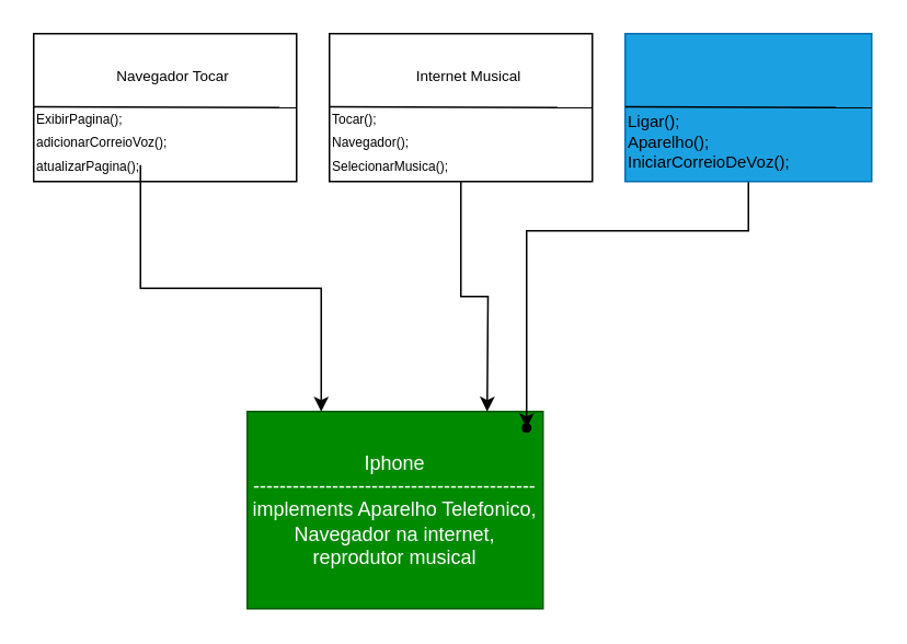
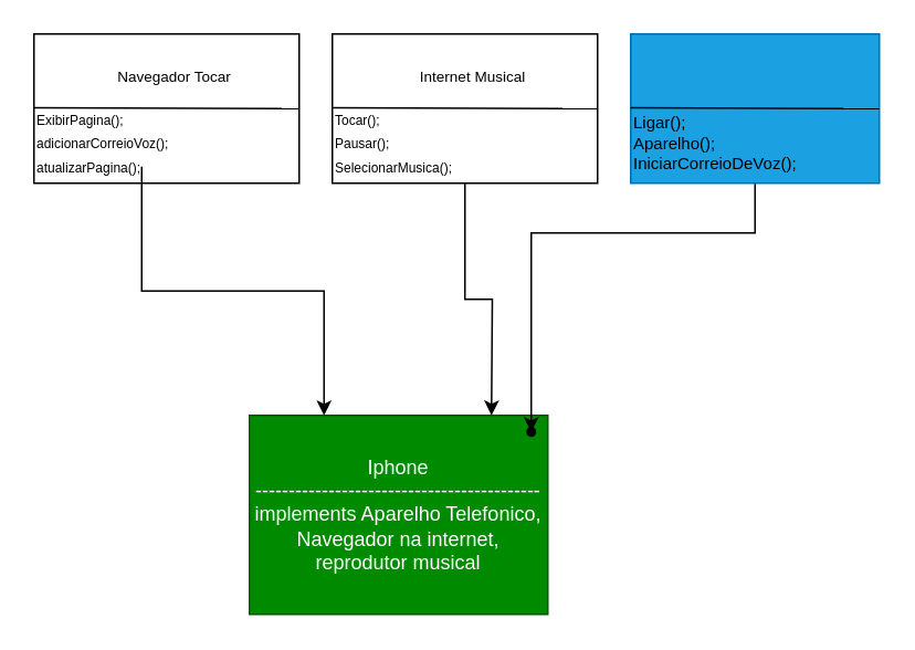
- <mxCell id="7" value="&lt;font style=&quot;font-size: 8px;&quot;&gt;Tocar();&lt;/font&gt;&lt;div&gt;&lt;font style=&quot;font-size: 8px;&quot;&gt;Navegador();&lt;/font&gt;&lt;/div&gt;&lt;div&gt;&lt;font style=&quot;font-size: 8px;&quot;&gt;SelecionarMusica();&lt;/font&gt;&lt;/div&gt;" style="text;html=1;align=left;verticalAlign=middle;whiteSpace=wrap;rounded=0;" vertex="1" parent="1"><mxGeometry x="200" y="70" width="130" height="30" as="geometry" /></mxCell>
+ <mxCell id="7" value="&lt;font style=&quot;font-size: 8px;&quot;&gt;Tocar();&lt;/font&gt;&lt;div&gt;&lt;font style=&quot;font-size: 8px;&quot;&gt;Pausar();&lt;/font&gt;&lt;/div&gt;&lt;div&gt;&lt;font style=&quot;font-size: 8px;&quot;&gt;SelecionarMusica();&lt;/font&gt;&lt;/div&gt;" style="text;html=1;align=left;verticalAlign=middle;whiteSpace=wrap;rounded=0;" vertex="1" parent="1"><mxGeometry x="200" y="70" width="130" height="30" as="geometry" /></mxCell>
